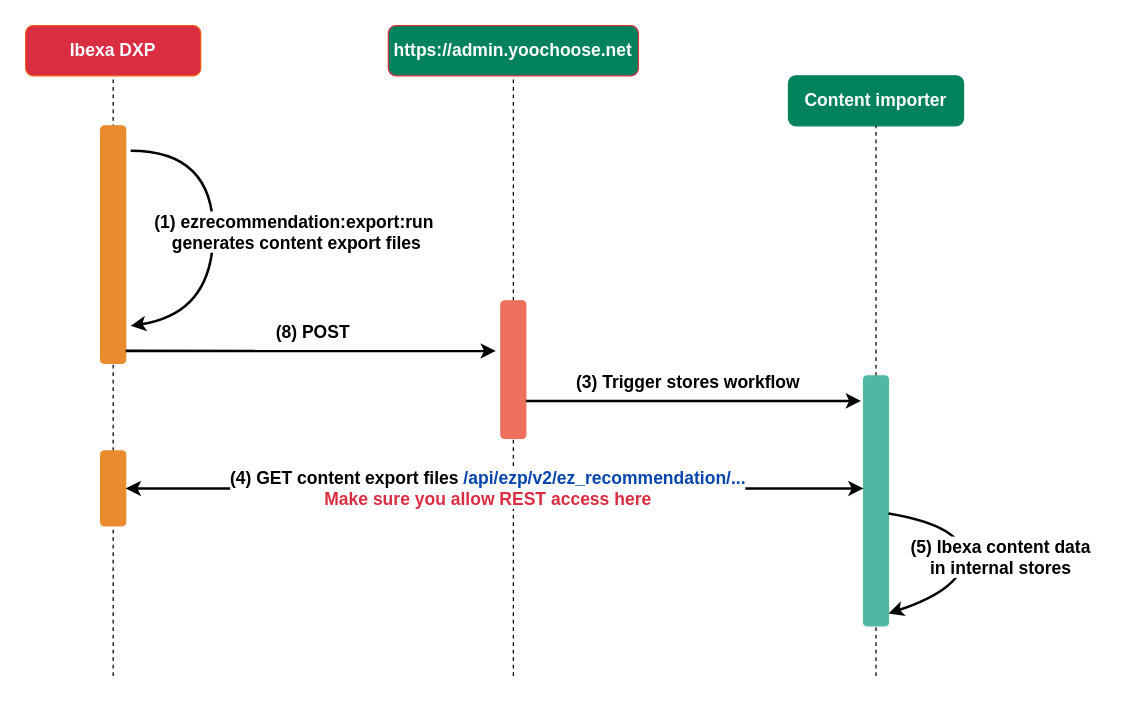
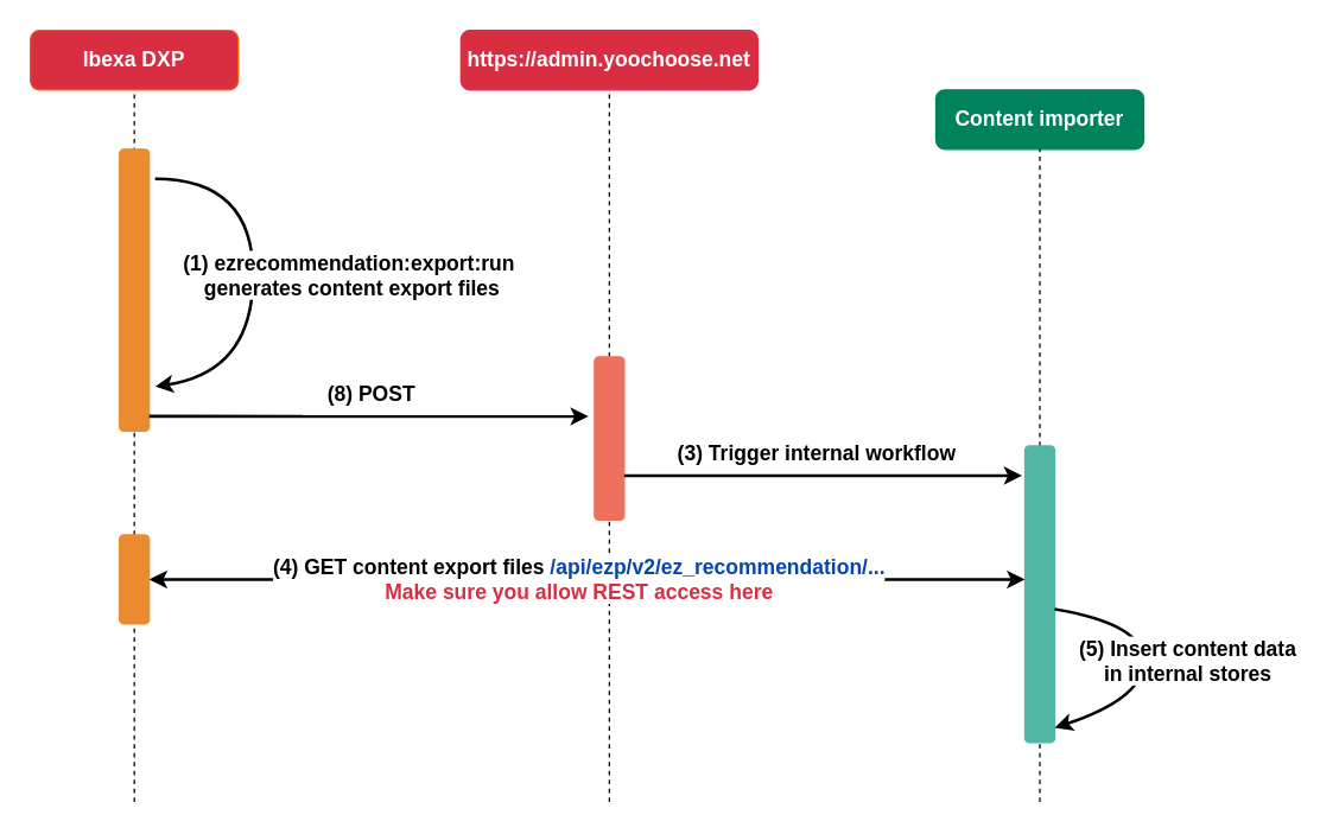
- <mxCell id="3" value="&lt;font style=&quot;font-size: 14px&quot;&gt;https://admin.yoochoose.net&lt;/font&gt;" style="rounded=1;whiteSpace=wrap;html=1;fontSize=14;fontStyle=1;fillColor=#00825c;strokeColor=#d92d42;fontColor=#FFFFFF;" parent="1" vertex="1"><mxGeometry x="310" y="20" width="200" height="40" as="geometry" /></mxCell>
+ <mxCell id="3" value="&lt;font style=&quot;font-size: 14px&quot;&gt;https://admin.yoochoose.net&lt;/font&gt;" style="rounded=1;whiteSpace=wrap;html=1;fontSize=14;fontStyle=1;fillColor=#d92d42;strokeColor=#d92d42;fontColor=#FFFFFF;" parent="1" vertex="1"><mxGeometry x="310" y="20" width="200" height="40" as="geometry" /></mxCell>
- <mxCell id="23" value="(3) Trigger stores workflow" style="text;html=1;strokeColor=none;fillColor=none;align=center;verticalAlign=middle;whiteSpace=wrap;rounded=0;labelBackgroundColor=#ffffff;fontSize=14;fontStyle=1" parent="1" vertex="1"><mxGeometry x="420" y="295" width="260" height="20" as="geometry" /></mxCell>
+ <mxCell id="23" value="(3) Trigger internal workflow" style="text;html=1;strokeColor=none;fillColor=none;align=center;verticalAlign=middle;whiteSpace=wrap;rounded=0;labelBackgroundColor=#ffffff;fontSize=14;fontStyle=1" parent="1" vertex="1"><mxGeometry x="420" y="295" width="260" height="20" as="geometry" /></mxCell>
- <mxCell id="24" value="(5) Ibexa content data in internal stores" style="text;html=1;strokeColor=none;fillColor=none;align=center;verticalAlign=middle;whiteSpace=wrap;rounded=0;labelBackgroundColor=#ffffff;fontSize=14;fontStyle=1" parent="1" vertex="1"><mxGeometry x="720" y="400" width="160" height="90" as="geometry" /></mxCell>
+ <mxCell id="24" value="(5) Insert content data in internal stores" style="text;html=1;strokeColor=none;fillColor=none;align=center;verticalAlign=middle;whiteSpace=wrap;rounded=0;labelBackgroundColor=#ffffff;fontSize=14;fontStyle=1" parent="1" vertex="1"><mxGeometry x="720" y="400" width="160" height="90" as="geometry" /></mxCell>
